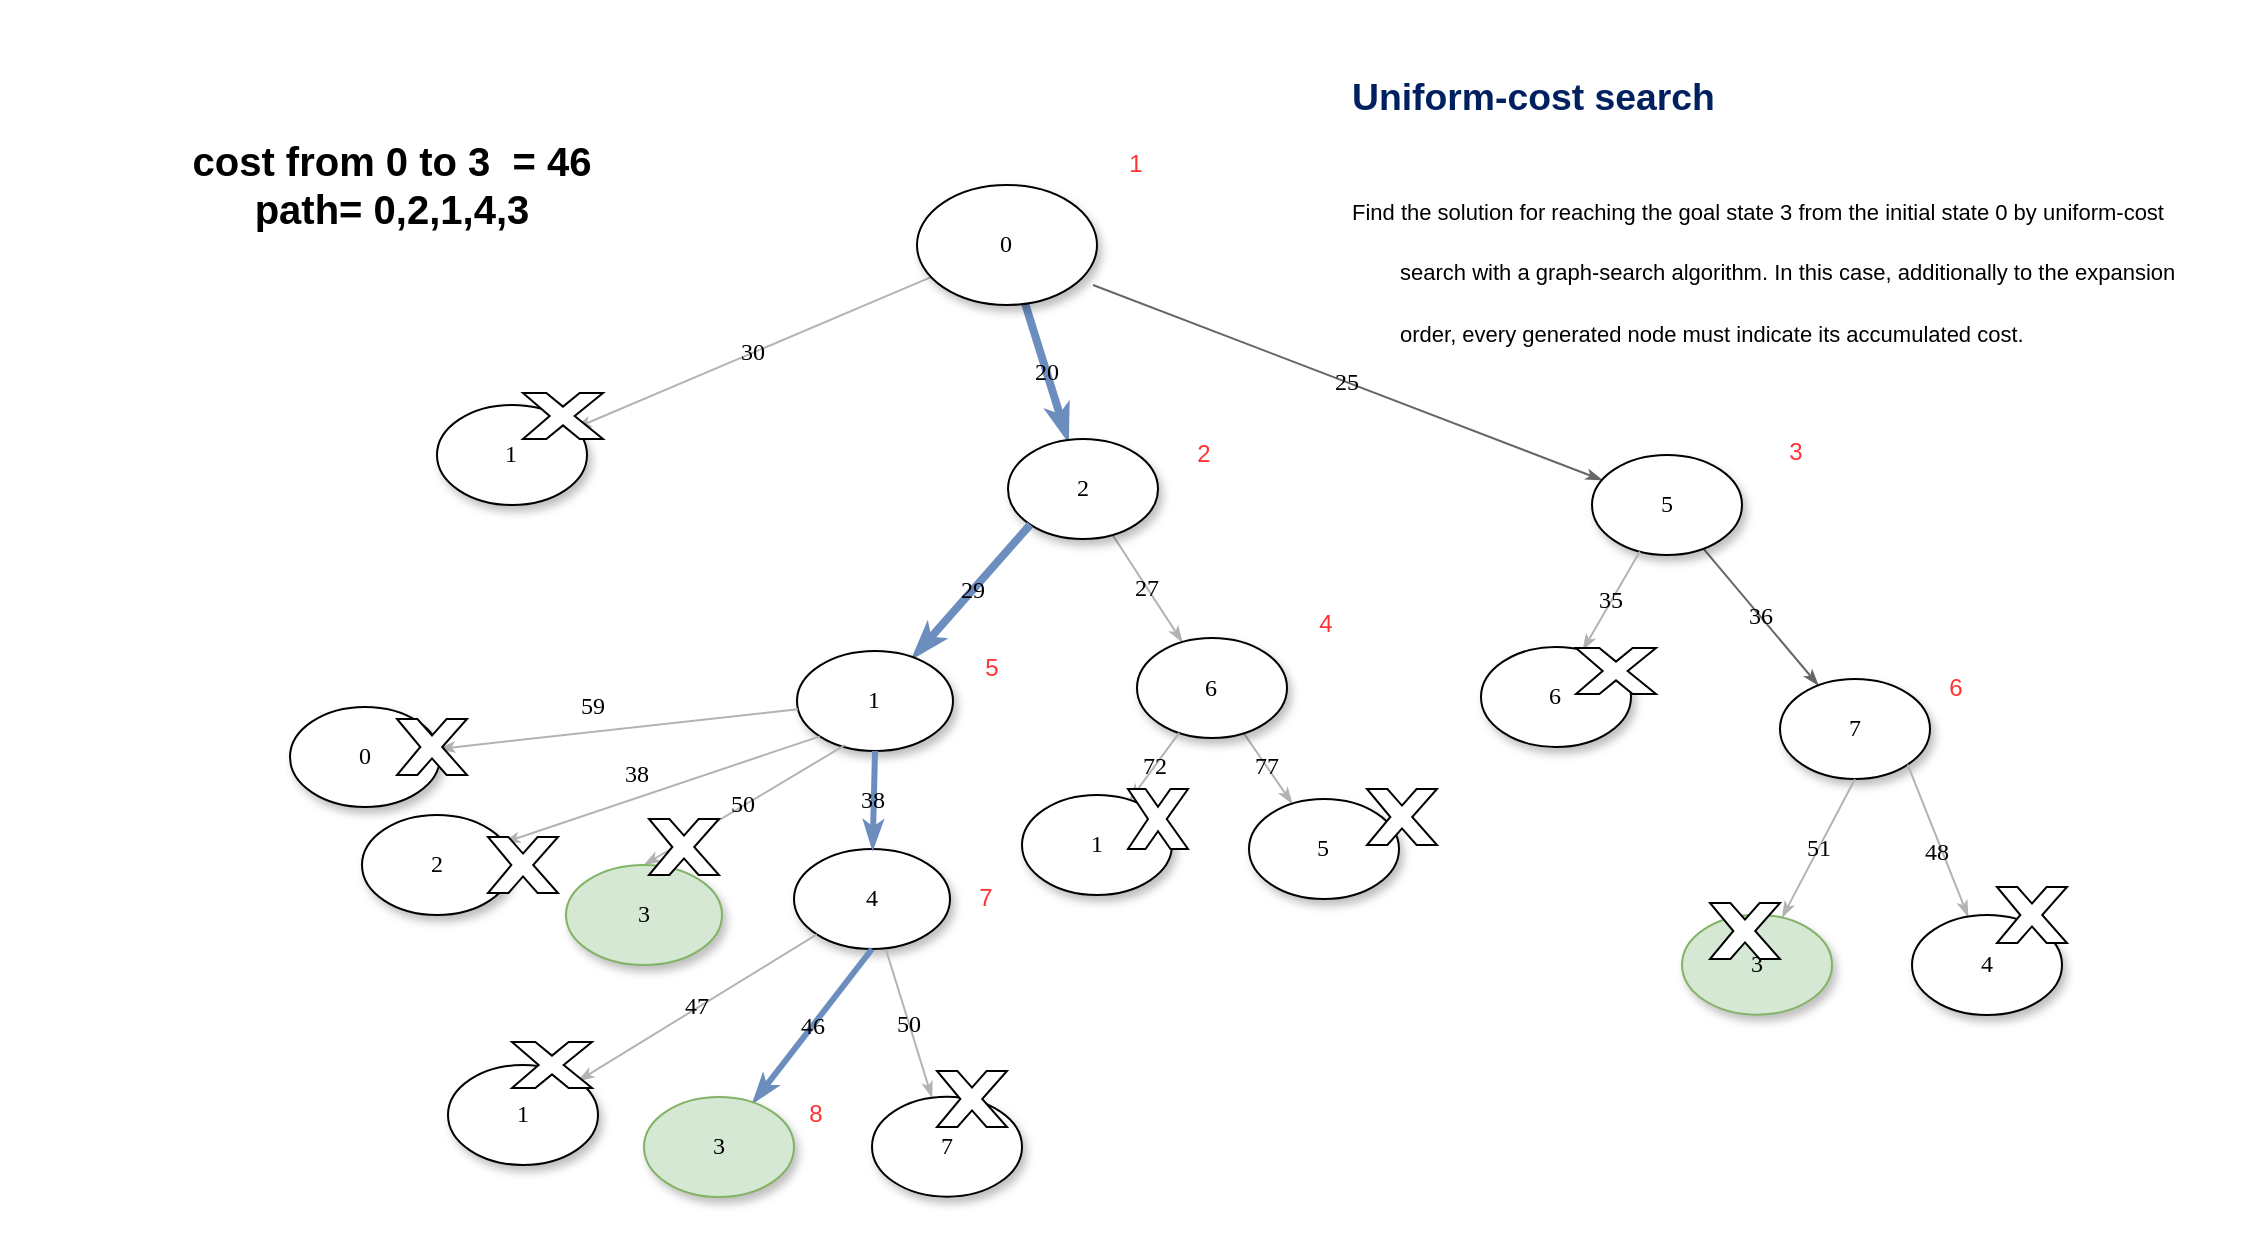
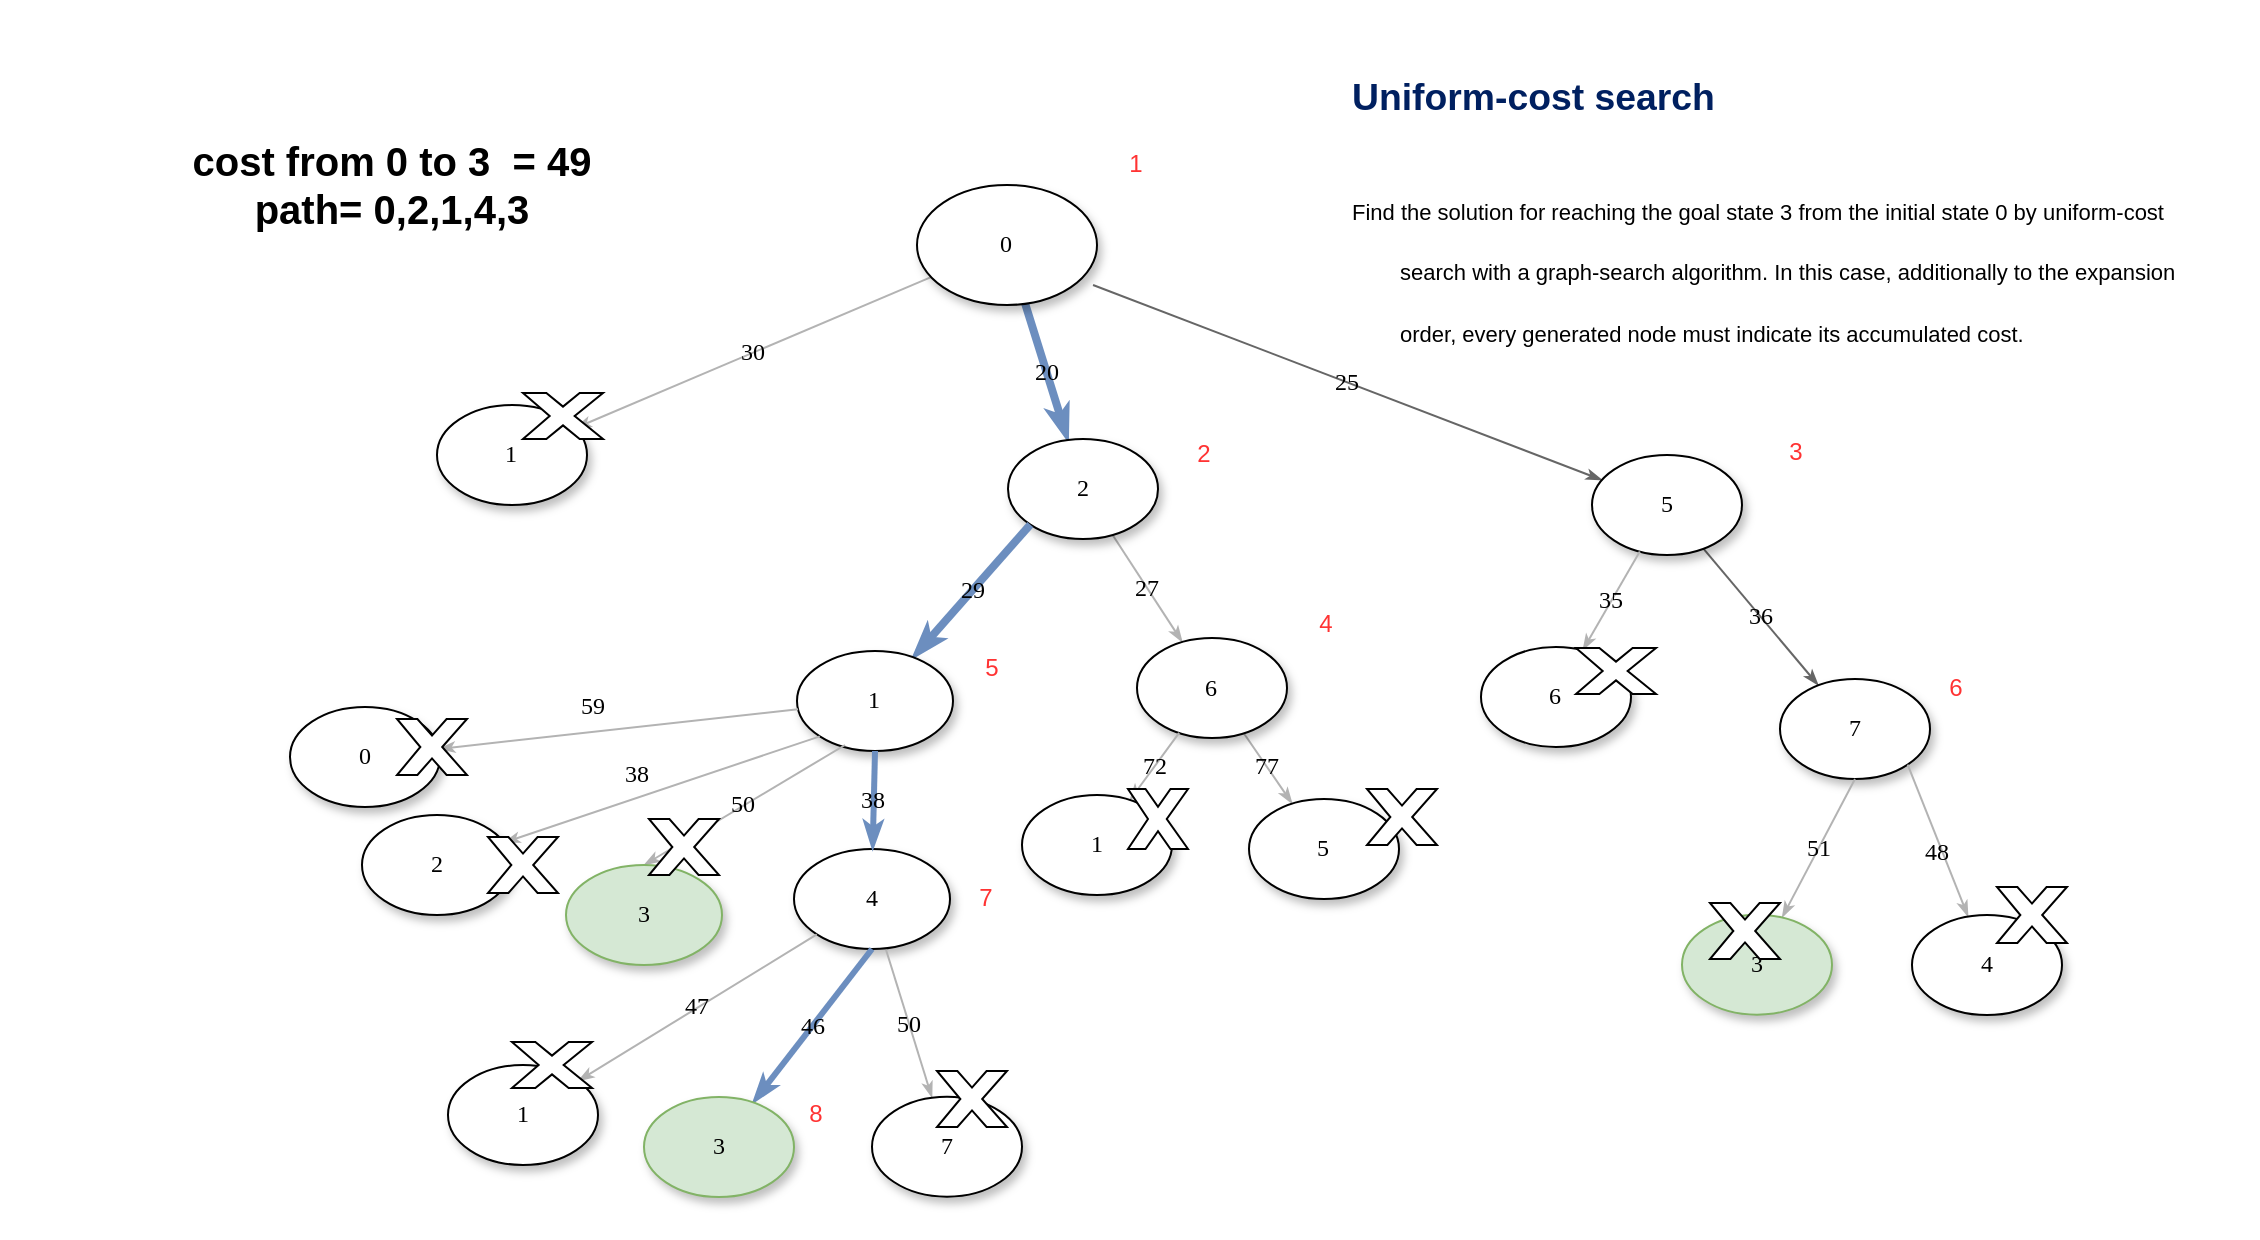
- <mxCell id="19" value="&lt;b style=&quot;font-size: 20px&quot;&gt;cost from 0 to 3&amp;nbsp; = 46&lt;br&gt;path= 0,2,1,4,3&lt;br&gt;&lt;/b&gt;" style="text;html=1;strokeColor=none;fillColor=none;align=center;verticalAlign=middle;whiteSpace=wrap;rounded=0;" parent="1" vertex="1"><mxGeometry x="20.5" y="32" width="350" height="120" as="geometry" /></mxCell>
+ <mxCell id="19" value="&lt;b style=&quot;font-size: 20px&quot;&gt;cost from 0 to 3&amp;nbsp; = 49&lt;br&gt;path= 0,2,1,4,3&lt;br&gt;&lt;/b&gt;" style="text;html=1;strokeColor=none;fillColor=none;align=center;verticalAlign=middle;whiteSpace=wrap;rounded=0;" parent="1" vertex="1"><mxGeometry x="20.5" y="32" width="350" height="120" as="geometry" /></mxCell>
